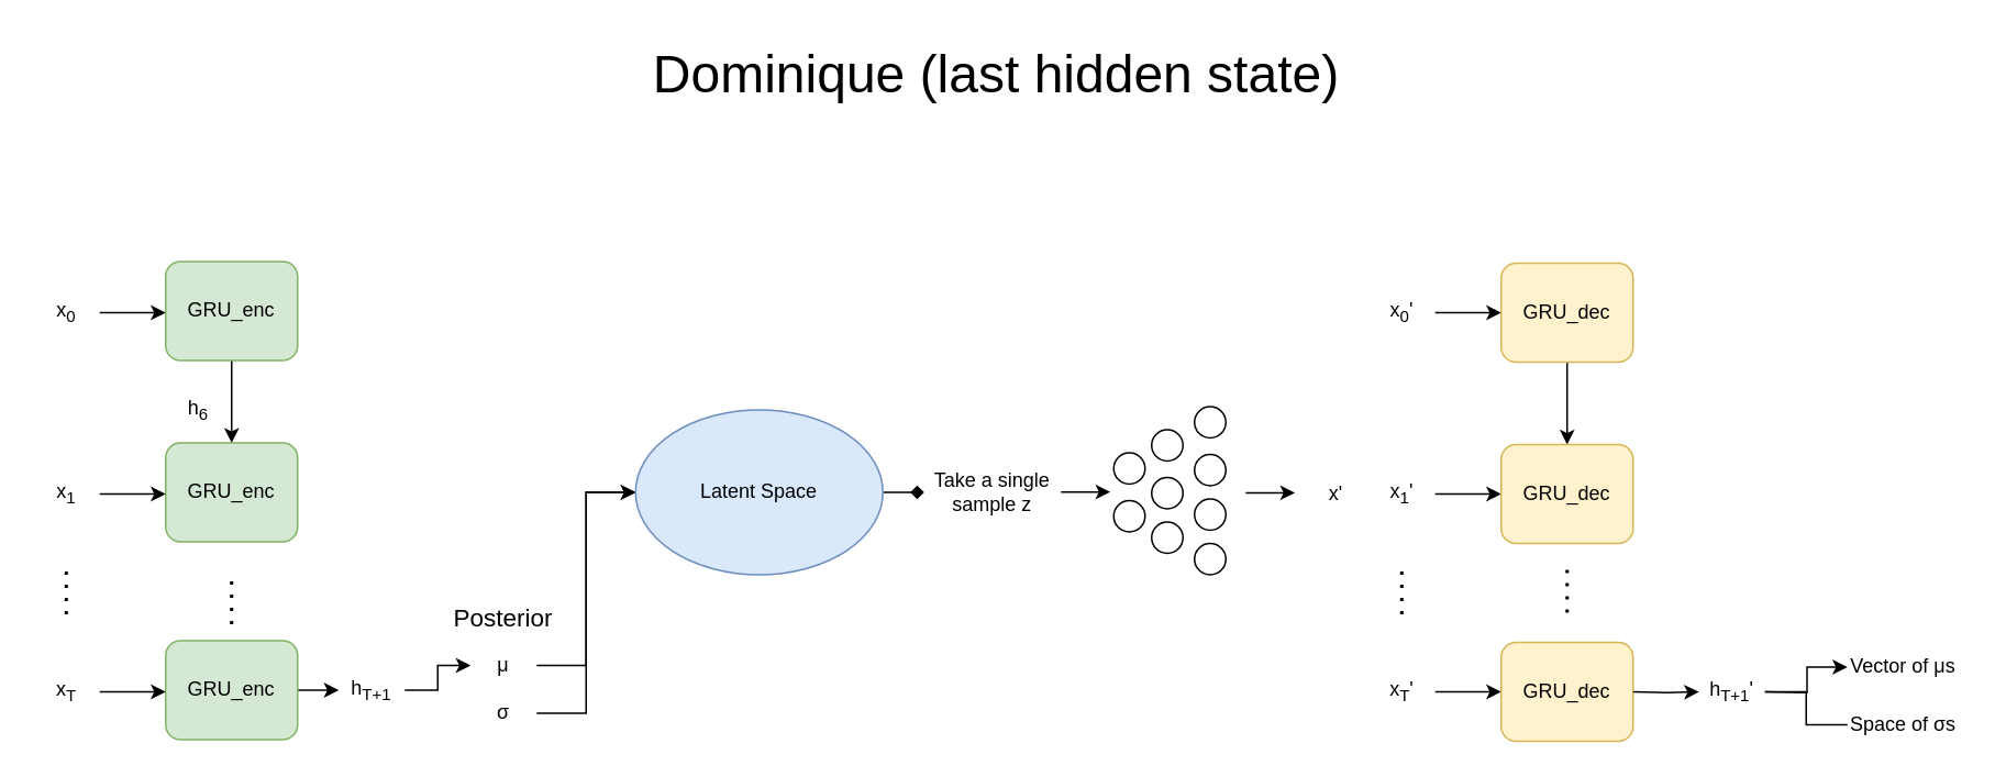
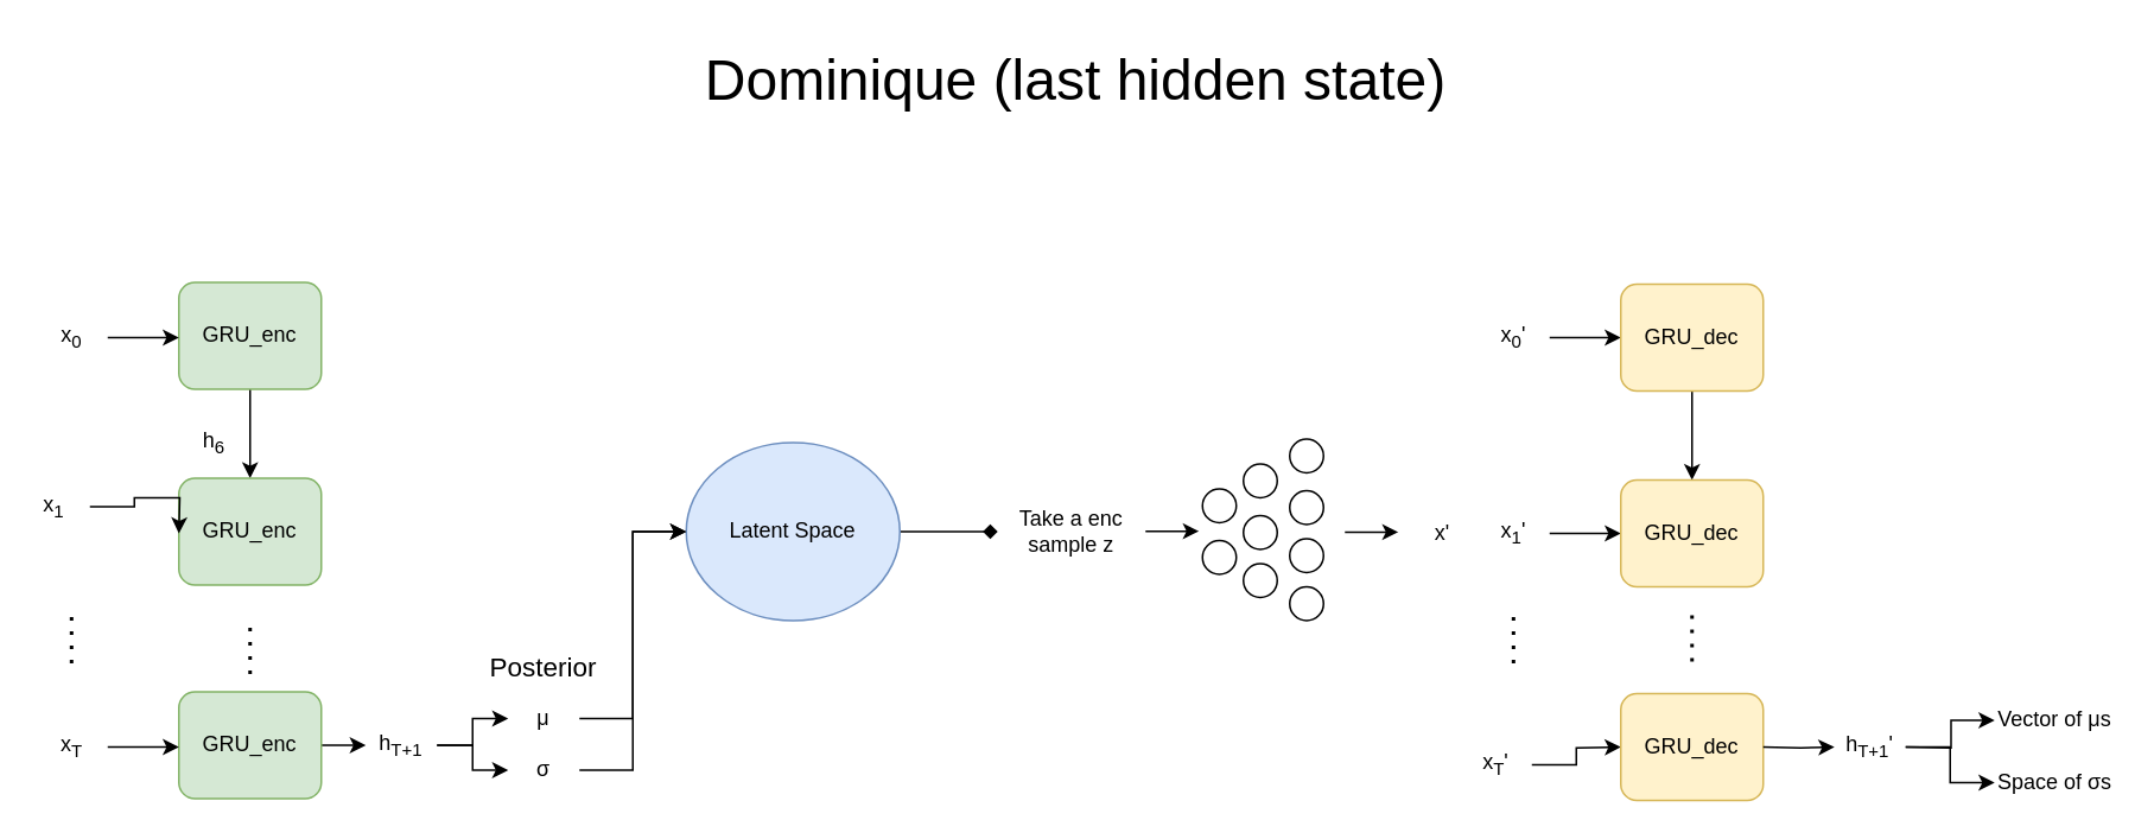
- <mxCell id="16" value="Latent Space" style="ellipse;whiteSpace=wrap;html=1;fillColor=#dae8fc;strokeColor=#6c8ebf;" vertex="1" parent="1"><mxGeometry x="385" y="248" width="150" height="100" as="geometry" /></mxCell>
+ <mxCell id="16" value="Latent Space" style="ellipse;whiteSpace=wrap;html=1;fillColor=#dae8fc;strokeColor=#6c8ebf;" vertex="1" parent="1"><mxGeometry x="385" y="248" width="120" height="100" as="geometry" /></mxCell>
- <mxCell id="25" value="&lt;div&gt;Take a single sample z&lt;br&gt;&lt;/div&gt;" style="text;html=1;strokeColor=none;fillColor=none;align=center;verticalAlign=middle;whiteSpace=wrap;rounded=0;" vertex="1" parent="1"><mxGeometry x="560" y="280" width="83" height="36" as="geometry" /></mxCell>
+ <mxCell id="25" value="&lt;div&gt;Take a enc sample z&lt;br&gt;&lt;/div&gt;" style="text;html=1;strokeColor=none;fillColor=none;align=center;verticalAlign=middle;whiteSpace=wrap;rounded=0;" vertex="1" parent="1"><mxGeometry x="560" y="280" width="83" height="36" as="geometry" /></mxCell>
- <mxCell id="54" value="x&lt;sub&gt;1&lt;/sub&gt;" style="text;html=1;strokeColor=none;fillColor=none;align=center;verticalAlign=middle;whiteSpace=wrap;rounded=0;" vertex="1" parent="1"><mxGeometry x="20" y="289" width="40" height="20" as="geometry" /></mxCell>
+ <mxCell id="54" value="x&lt;sub&gt;1&lt;/sub&gt;" style="text;html=1;strokeColor=none;fillColor=none;align=center;verticalAlign=middle;whiteSpace=wrap;rounded=0;" vertex="1" parent="1"><mxGeometry x="10" y="274" width="40" height="20" as="geometry" /></mxCell>
- <mxCell id="12" value="x&lt;sub&gt;T&lt;/sub&gt;'" style="text;html=1;strokeColor=none;fillColor=none;align=center;verticalAlign=middle;whiteSpace=wrap;rounded=0;" vertex="1" parent="1"><mxGeometry x="830" y="409" width="40" height="20" as="geometry" /></mxCell>
+ <mxCell id="12" value="x&lt;sub&gt;T&lt;/sub&gt;'" style="text;html=1;strokeColor=none;fillColor=none;align=center;verticalAlign=middle;whiteSpace=wrap;rounded=0;" vertex="1" parent="1"><mxGeometry x="820" y="419" width="40" height="20" as="geometry" /></mxCell>
+ <mxCell id="19" style="edgeStyle=orthogonalEdgeStyle;rounded=0;orthogonalLoop=1;jettySize=auto;html=1;exitX=1;exitY=0.5;exitDx=0;exitDy=0;entryX=0;entryY=0.5;entryDx=0;entryDy=0;" edge="1" parent="1" source="20" target="34"><mxGeometry relative="1" as="geometry" /></mxCell>
- <mxCell id="27" style="edgeStyle=orthogonalEdgeStyle;rounded=0;orthogonalLoop=1;jettySize=auto;html=1;entryX=0;entryY=0.5;entryDx=0;entryDy=0;endArrow=none;" edge="1" parent="1" source="28" target="38"><mxGeometry relative="1" as="geometry" /></mxCell>
+ <mxCell id="27" style="edgeStyle=orthogonalEdgeStyle;rounded=0;orthogonalLoop=1;jettySize=auto;html=1;entryX=0;entryY=0.5;entryDx=0;entryDy=0;" edge="1" parent="1" source="28" target="38"><mxGeometry relative="1" as="geometry" /></mxCell>
